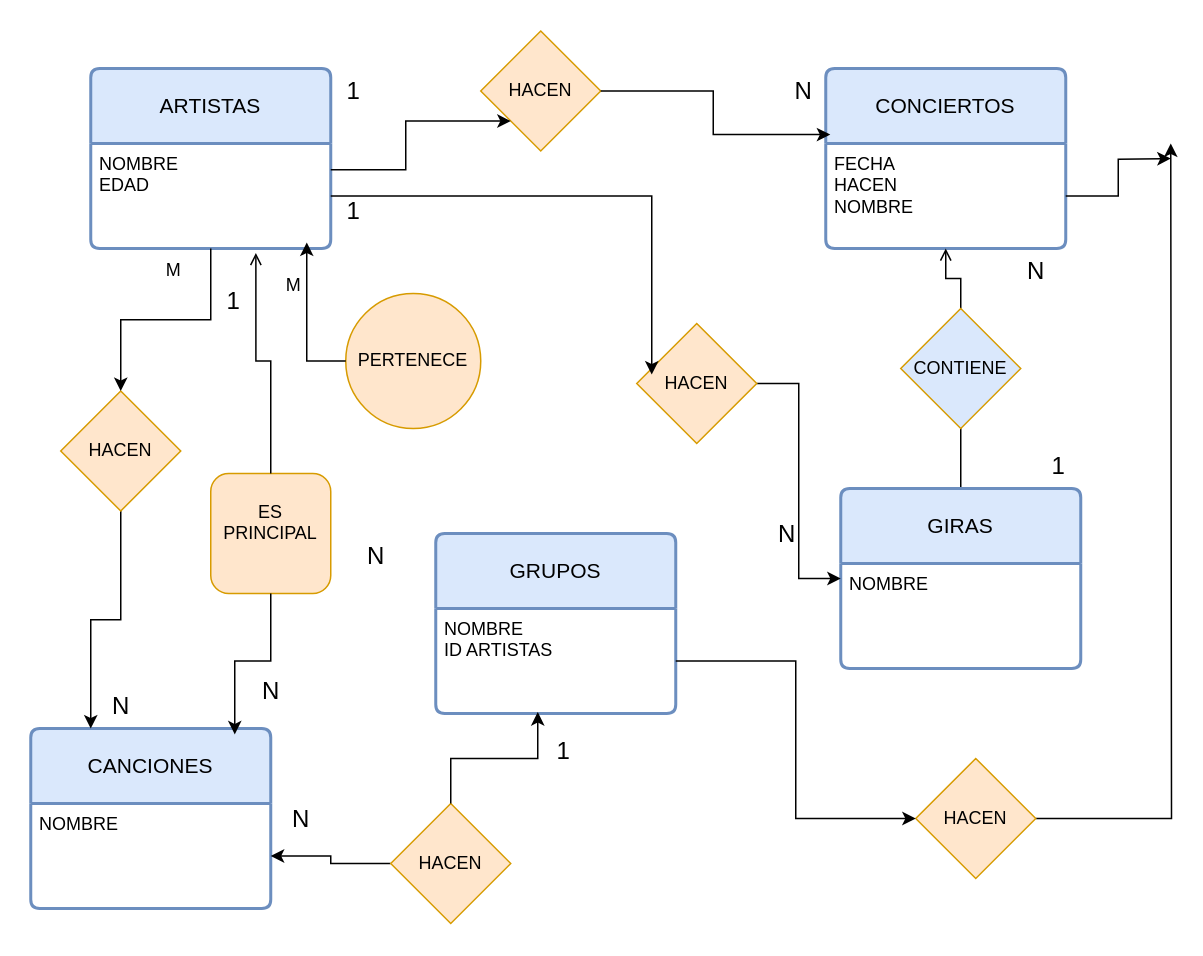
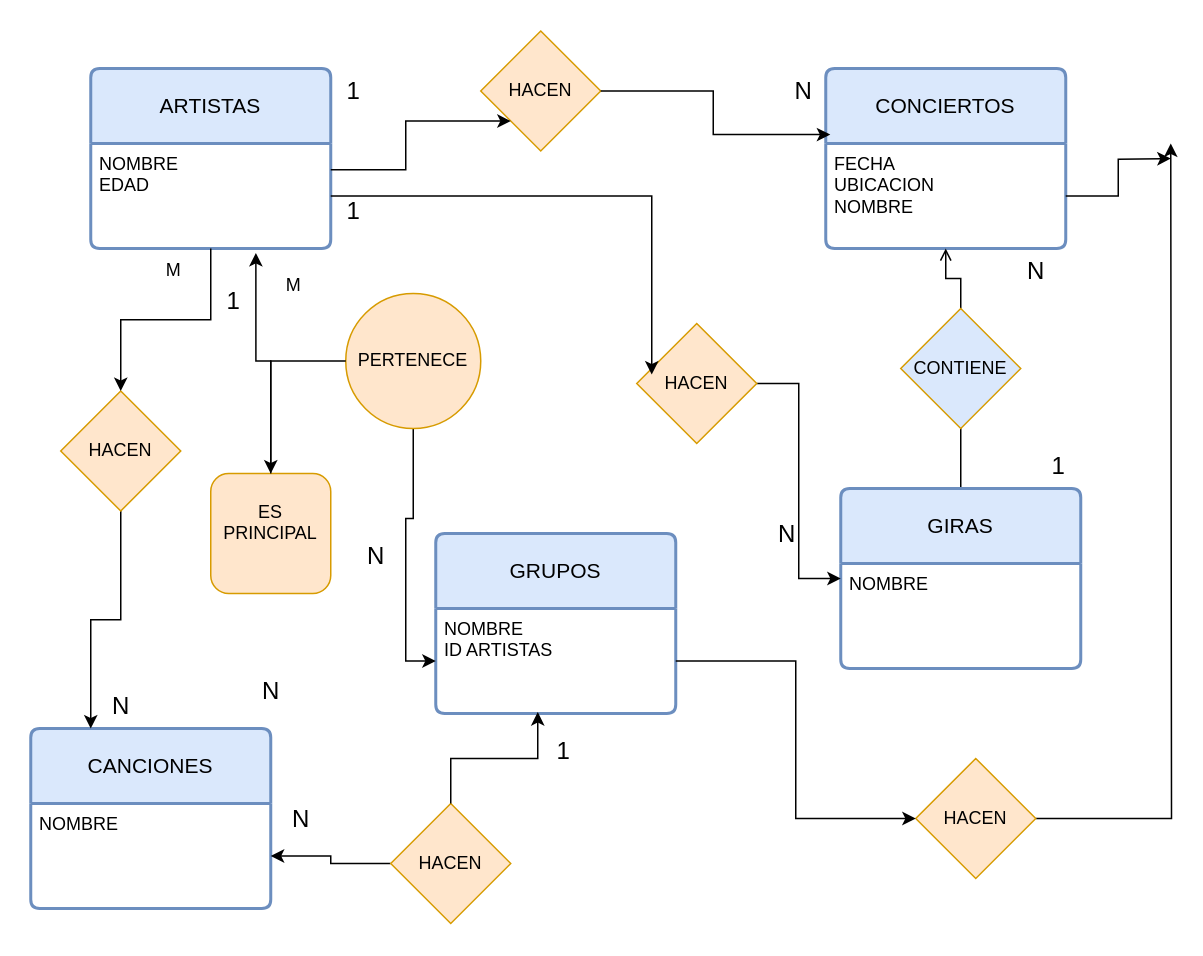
- <mxCell id="5" value="&lt;div&gt;FECHA&lt;/div&gt;&lt;div&gt;HACEN&lt;/div&gt;&lt;div&gt;NOMBRE&lt;br&gt;&lt;/div&gt;" style="align=left;strokeColor=none;fillColor=none;spacingLeft=4;spacingRight=4;fontSize=12;verticalAlign=top;resizable=0;rotatable=0;part=1;html=1;whiteSpace=wrap;" vertex="1" parent="4"><mxGeometry y="50" width="160" height="70" as="geometry" /></mxCell>
+ <mxCell id="5" value="&lt;div&gt;FECHA&lt;/div&gt;&lt;div&gt;UBICACION&lt;/div&gt;&lt;div&gt;NOMBRE&lt;br&gt;&lt;/div&gt;" style="align=left;strokeColor=none;fillColor=none;spacingLeft=4;spacingRight=4;fontSize=12;verticalAlign=top;resizable=0;rotatable=0;part=1;html=1;whiteSpace=wrap;" vertex="1" parent="4"><mxGeometry y="50" width="160" height="70" as="geometry" /></mxCell>
- <mxCell id="44" style="edgeStyle=orthogonalEdgeStyle;rounded=0;orthogonalLoop=1;jettySize=auto;html=1;entryX=0.688;entryY=1.043;entryDx=0;entryDy=0;entryPerimeter=0;endArrow=open;" edge="1" parent="1" source="42" target="3"><mxGeometry relative="1" as="geometry" /></mxCell>
+ <mxCell id="44" style="edgeStyle=orthogonalEdgeStyle;rounded=0;orthogonalLoop=1;jettySize=auto;html=1;entryX=0.688;entryY=1.043;entryDx=0;entryDy=0;entryPerimeter=0;" edge="1" parent="1" source="42" target="3"><mxGeometry relative="1" as="geometry" /></mxCell>
- <mxCell id="27" style="edgeStyle=orthogonalEdgeStyle;rounded=0;orthogonalLoop=1;jettySize=auto;html=1;entryX=0.9;entryY=0.943;entryDx=0;entryDy=0;entryPerimeter=0;" edge="1" parent="1" source="26" target="3"><mxGeometry relative="1" as="geometry" /></mxCell>
+ <mxCell id="27" style="edgeStyle=orthogonalEdgeStyle;rounded=0;orthogonalLoop=1;jettySize=auto;html=1;" edge="1" parent="1" source="26" target="42"><mxGeometry relative="1" as="geometry" /></mxCell>
+ <mxCell id="25" style="edgeStyle=orthogonalEdgeStyle;rounded=0;orthogonalLoop=1;jettySize=auto;html=1;entryX=0;entryY=0.5;entryDx=0;entryDy=0;" edge="1" parent="1" source="26" target="12"><mxGeometry relative="1" as="geometry" /></mxCell>
- <mxCell id="43" style="edgeStyle=orthogonalEdgeStyle;rounded=0;orthogonalLoop=1;jettySize=auto;html=1;entryX=0.85;entryY=0.033;entryDx=0;entryDy=0;entryPerimeter=0;" edge="1" parent="1" source="42" target="9"><mxGeometry relative="1" as="geometry" /></mxCell>
